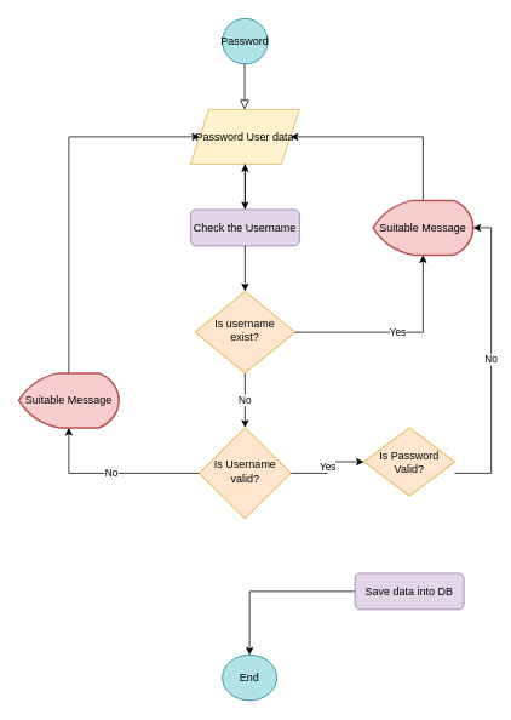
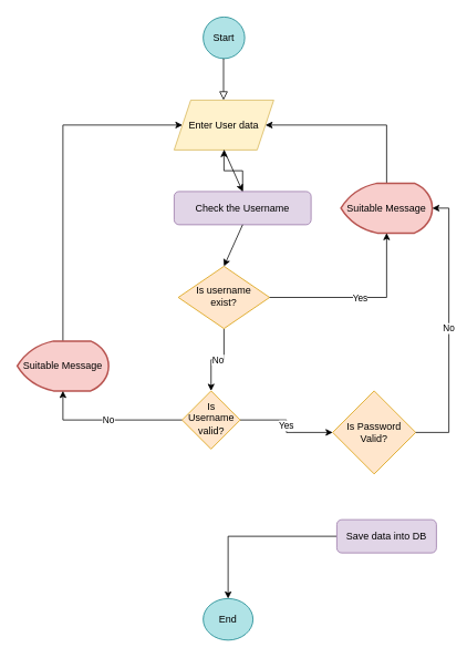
- <mxCell id="6" value="Password" style="ellipse;whiteSpace=wrap;html=1;aspect=fixed;fillColor=#b0e3e6;strokeColor=#0e8088;" vertex="1" parent="1"><mxGeometry x="244" y="20" width="50" height="50" as="geometry" /></mxCell>
+ <mxCell id="6" value="Start" style="ellipse;whiteSpace=wrap;html=1;aspect=fixed;fillColor=#b0e3e6;strokeColor=#0e8088;" vertex="1" parent="1"><mxGeometry x="244" y="20" width="50" height="50" as="geometry" /></mxCell>
- <mxCell id="7" value="Password User data" style="shape=parallelogram;perimeter=parallelogramPerimeter;whiteSpace=wrap;html=1;fixedSize=1;fillColor=#fff2cc;strokeColor=#d6b656;" vertex="1" parent="1"><mxGeometry x="209" y="120" width="120" height="60" as="geometry" /></mxCell>
+ <mxCell id="7" value="Enter User data" style="shape=parallelogram;perimeter=parallelogramPerimeter;whiteSpace=wrap;html=1;fixedSize=1;fillColor=#fff2cc;strokeColor=#d6b656;" vertex="1" parent="1"><mxGeometry x="209" y="120" width="120" height="60" as="geometry" /></mxCell>
- <mxCell id="5" value="Check the Username" style="rounded=1;whiteSpace=wrap;html=1;fontSize=12;glass=0;strokeWidth=1;shadow=0;fillColor=#e1d5e7;strokeColor=#9673a6;" parent="1" vertex="1"><mxGeometry x="209" y="230" width="120" height="40" as="geometry" /></mxCell>
+ <mxCell id="5" value="Check the Username" style="rounded=1;whiteSpace=wrap;html=1;fontSize=12;glass=0;strokeWidth=1;shadow=0;fillColor=#e1d5e7;strokeColor=#9673a6;" parent="1" vertex="1"><mxGeometry x="209" y="230" width="165" height="40" as="geometry" /></mxCell>
- <mxCell id="3" value="Is username exist?" style="rhombus;whiteSpace=wrap;html=1;shadow=0;fontFamily=Helvetica;fontSize=12;align=center;strokeWidth=1;spacing=6;spacingTop=-4;fillColor=#ffe6cc;strokeColor=#d79b00;" parent="1" vertex="1"><mxGeometry x="214" y="320" width="110" height="90" as="geometry" /></mxCell>
+ <mxCell id="3" value="Is username exist?" style="rhombus;whiteSpace=wrap;html=1;shadow=0;fontFamily=Helvetica;fontSize=12;align=center;strokeWidth=1;spacing=6;spacingTop=-4;fillColor=#ffe6cc;strokeColor=#d79b00;" parent="1" vertex="1"><mxGeometry x="214" y="320" width="110" height="75" as="geometry" /></mxCell>
- <mxCell id="19" value="Is Password Valid?" style="strokeWidth=1;html=1;shape=mxgraph.flowchart.decision;whiteSpace=wrap;fillColor=#ffe6cc;strokeColor=#d79b00;" vertex="1" parent="1"><mxGeometry x="400" y="470" width="100" height="75" as="geometry" /></mxCell>
+ <mxCell id="19" value="Is Password Valid?" style="strokeWidth=1;html=1;shape=mxgraph.flowchart.decision;whiteSpace=wrap;fillColor=#ffe6cc;strokeColor=#d79b00;" vertex="1" parent="1"><mxGeometry x="400" y="470" width="100" height="100" as="geometry" /></mxCell>
- <mxCell id="12" value="Is Username valid?" style="rhombus;whiteSpace=wrap;html=1;fillColor=#ffe6cc;strokeColor=#d79b00;shadow=0;strokeWidth=1;spacing=6;spacingTop=-4;" vertex="1" parent="1"><mxGeometry x="218.5" y="470" width="101" height="100" as="geometry" /></mxCell>
+ <mxCell id="12" value="Is Username valid?" style="rhombus;whiteSpace=wrap;html=1;fillColor=#ffe6cc;strokeColor=#d79b00;shadow=0;strokeWidth=1;spacing=6;spacingTop=-4;" vertex="1" parent="1"><mxGeometry x="218.5" y="470" width="70" height="70" as="geometry" /></mxCell>
- <mxCell id="22" value="Save data into DB" style="rounded=1;whiteSpace=wrap;html=1;fontSize=12;glass=0;strokeWidth=1;shadow=0;fillColor=#e1d5e7;strokeColor=#9673a6;" vertex="1" parent="1"><mxGeometry x="390" y="630" width="120" height="40" as="geometry" /></mxCell>
+ <mxCell id="22" value="Save data into DB" style="rounded=1;whiteSpace=wrap;html=1;fontSize=12;glass=0;strokeWidth=1;shadow=0;fillColor=#e1d5e7;strokeColor=#9673a6;" vertex="1" parent="1"><mxGeometry x="405" y="625" width="120" height="40" as="geometry" /></mxCell>
